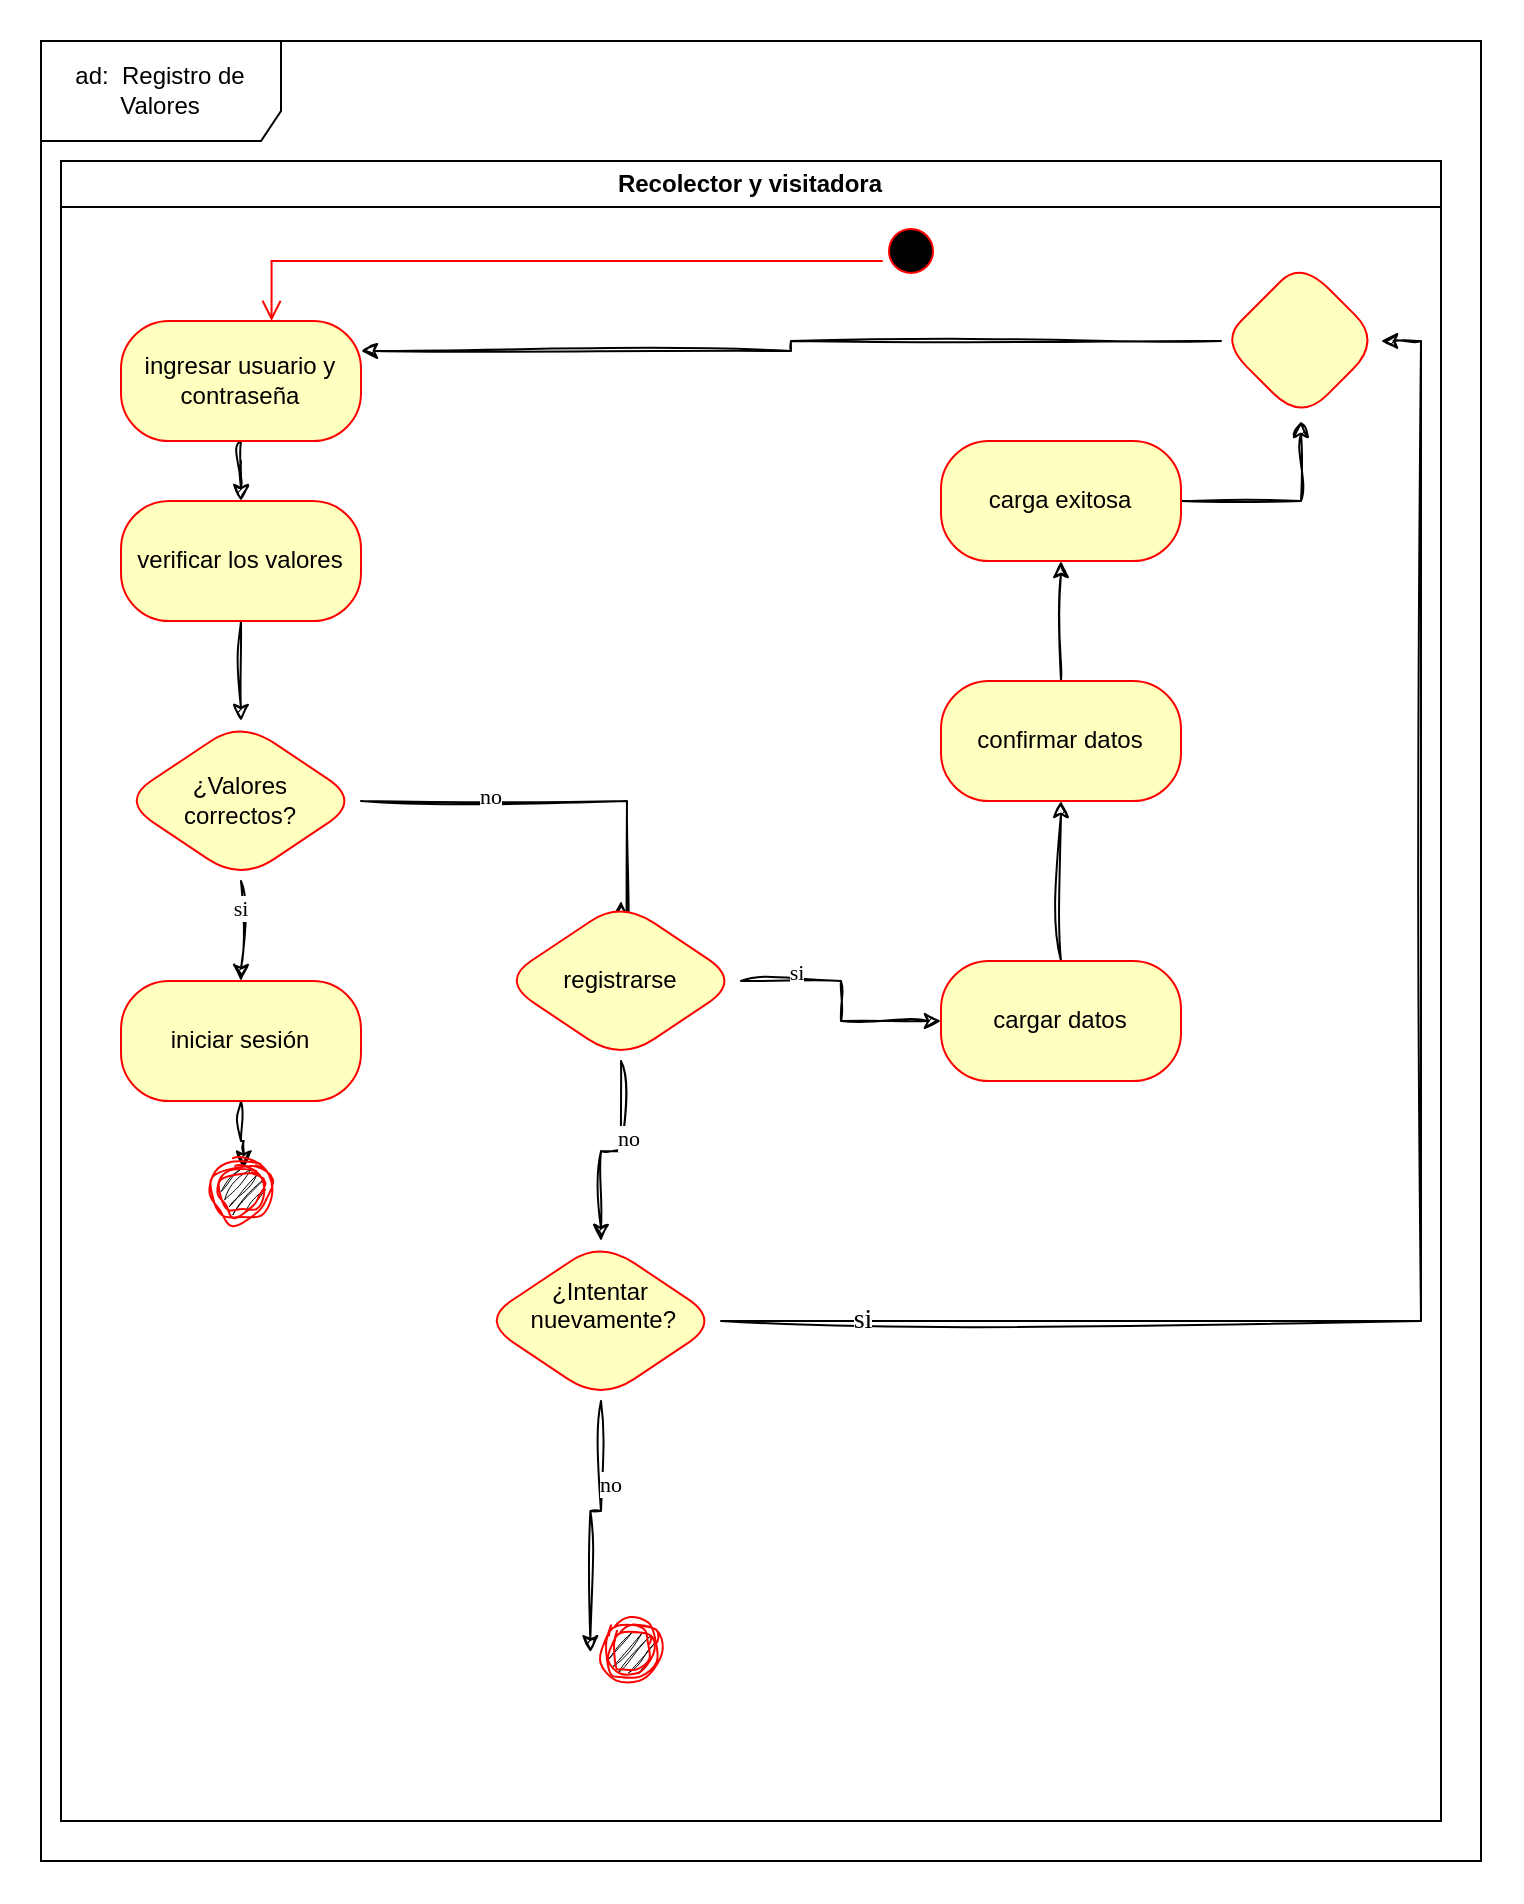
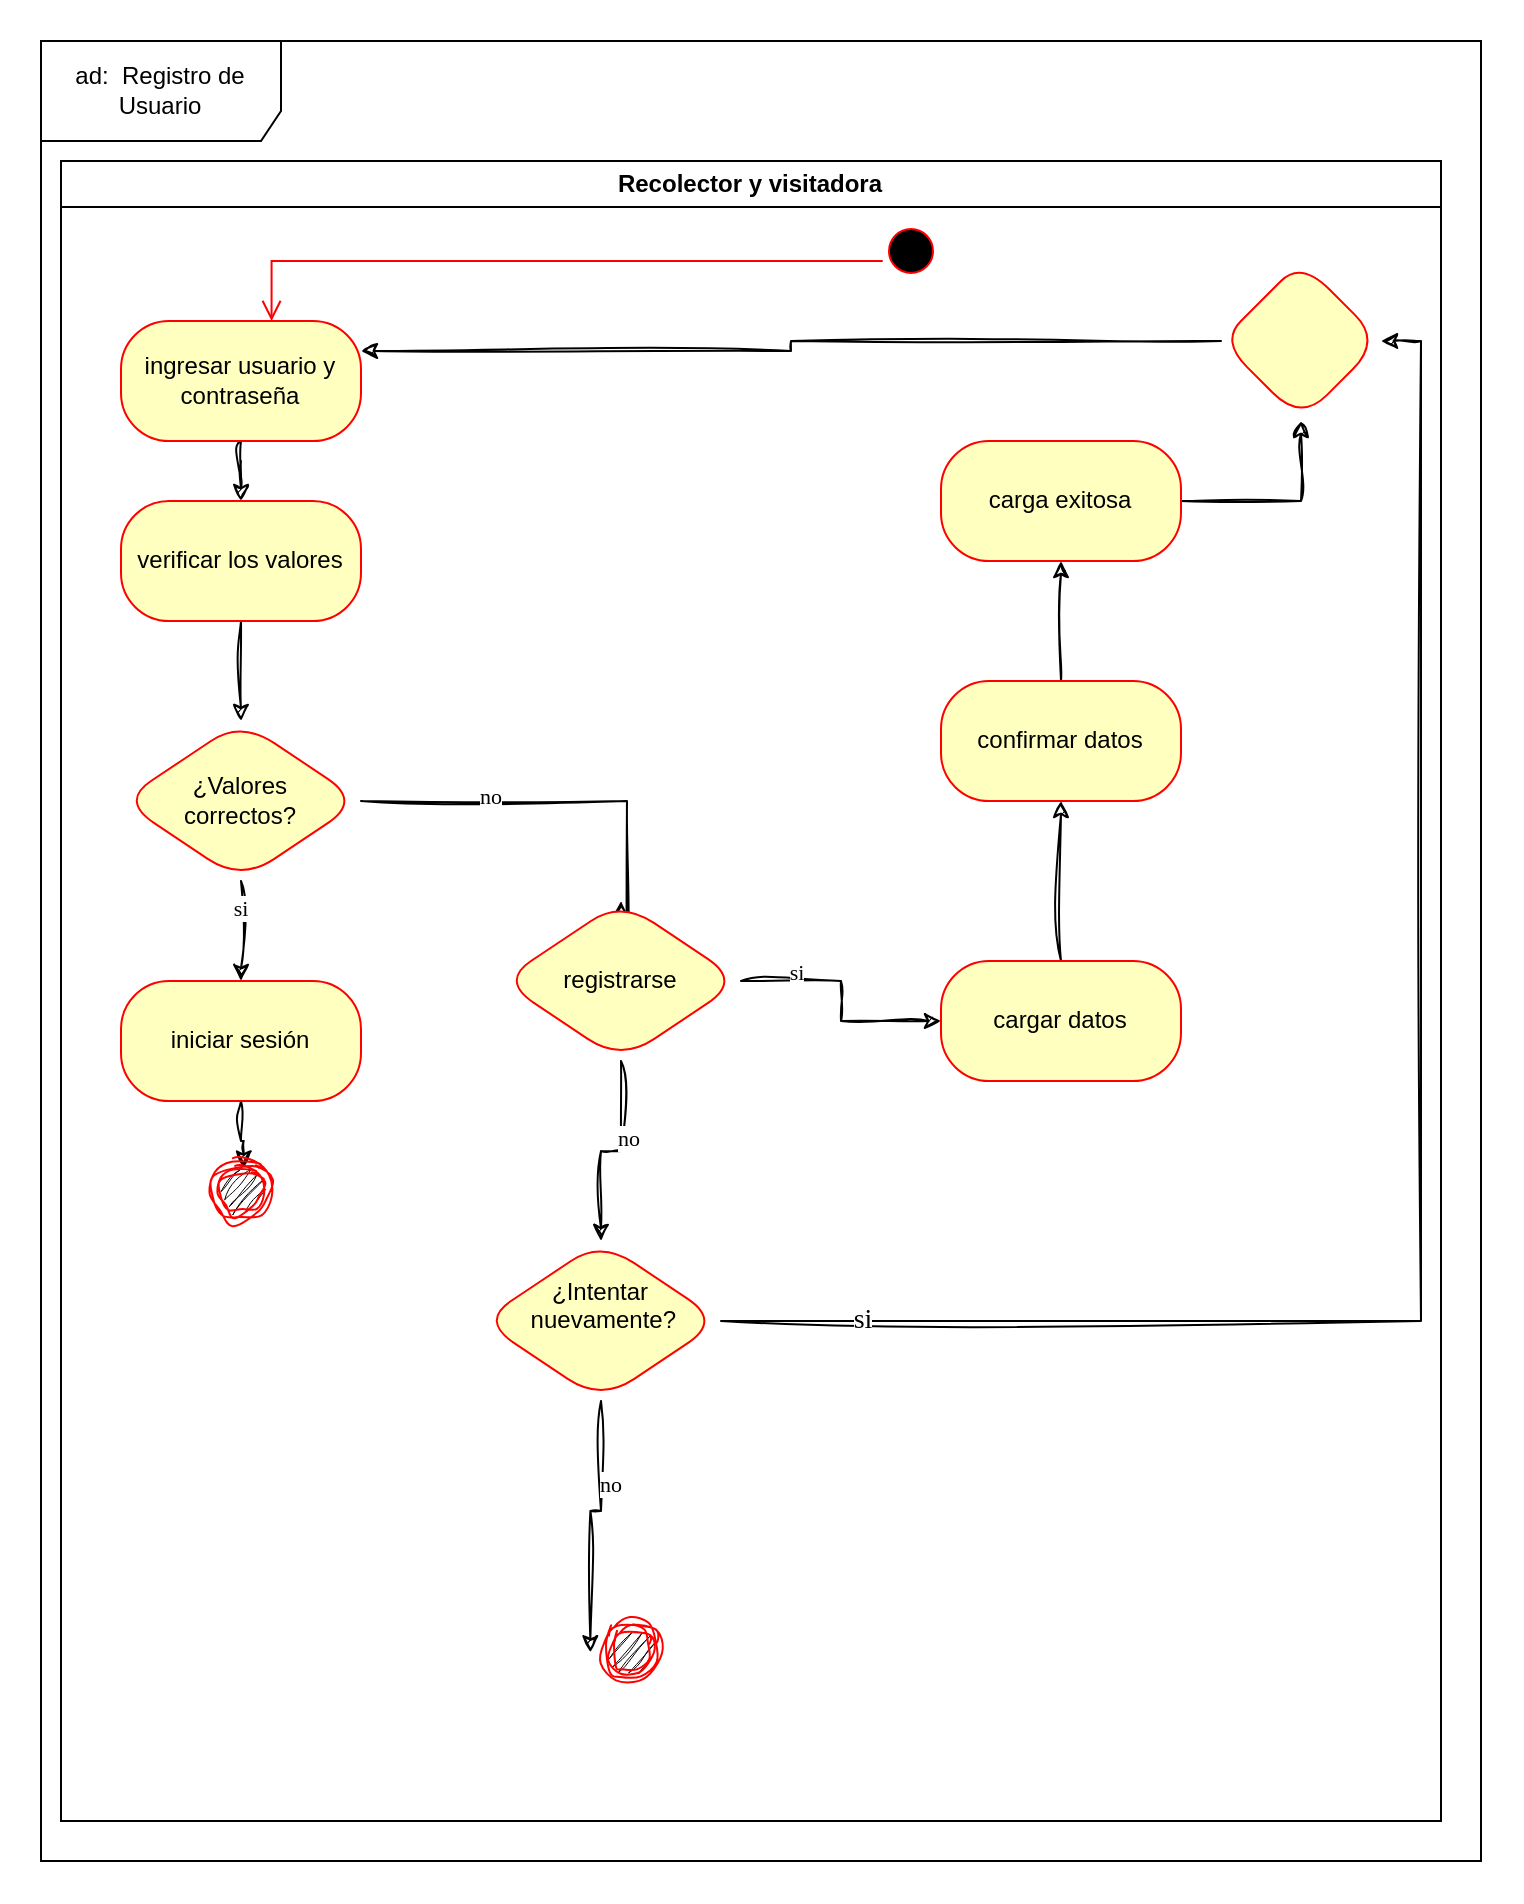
- <mxCell id="37" value="ad:&amp;nbsp; Registro de Valores" style="shape=umlFrame;whiteSpace=wrap;html=1;pointerEvents=0;width=120;height=50;" vertex="1" parent="1"><mxGeometry x="20" y="20" width="720" height="910" as="geometry" /></mxCell>
+ <mxCell id="37" value="ad:&amp;nbsp; Registro de Usuario" style="shape=umlFrame;whiteSpace=wrap;html=1;pointerEvents=0;width=120;height=50;" vertex="1" parent="1"><mxGeometry x="20" y="20" width="720" height="910" as="geometry" /></mxCell>
